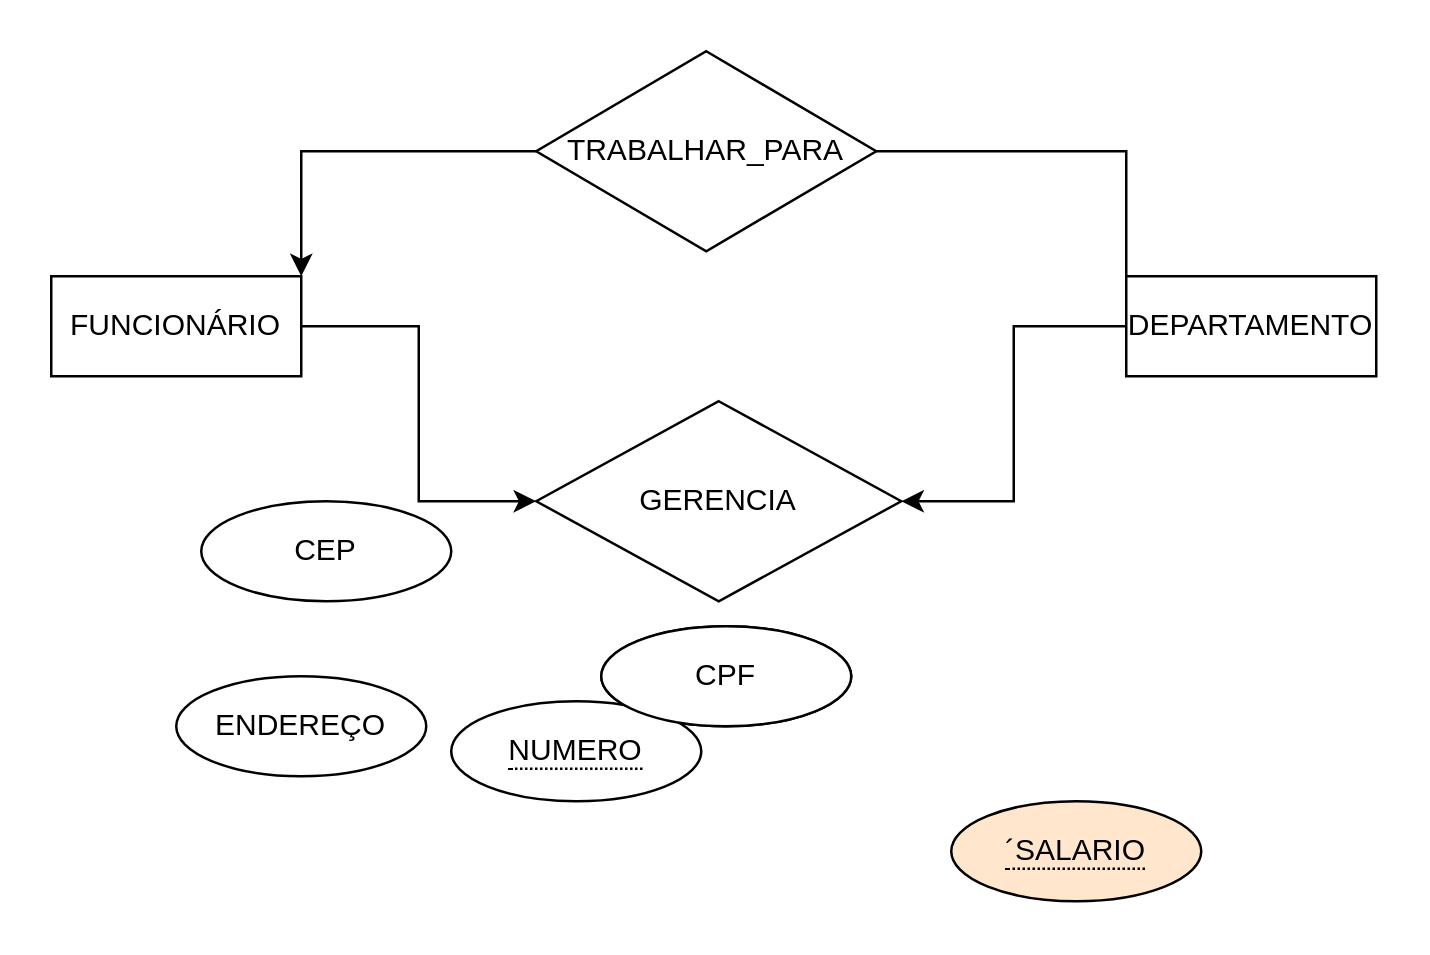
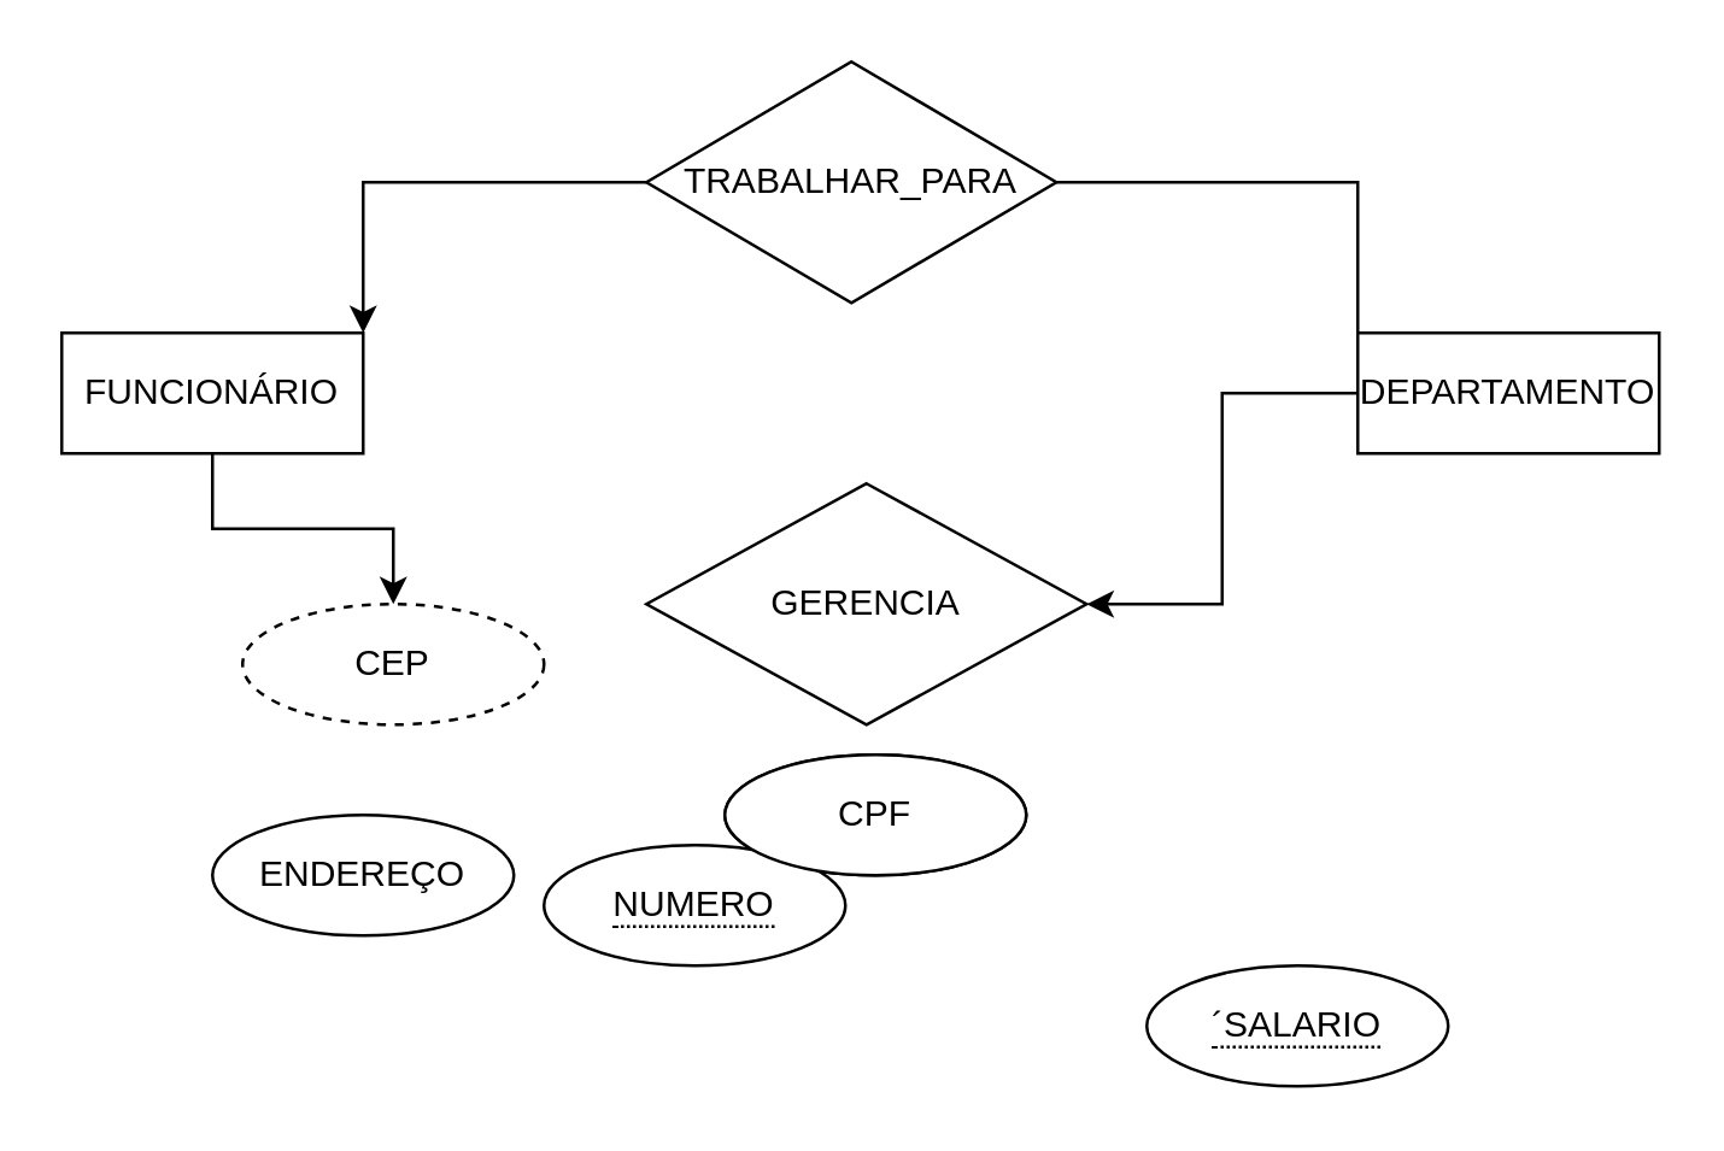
- <mxCell id="6" style="edgeStyle=orthogonalEdgeStyle;rounded=0;orthogonalLoop=1;jettySize=auto;html=1;entryX=0;entryY=0.5;entryDx=0;entryDy=0;" edge="1" parent="1" source="7" target="2"><mxGeometry relative="1" as="geometry" /></mxCell>
+ <mxCell id="6" style="edgeStyle=orthogonalEdgeStyle;rounded=0;orthogonalLoop=1;jettySize=auto;html=1;" edge="1" parent="1" source="7" target="12"><mxGeometry relative="1" as="geometry" /></mxCell>
- <mxCell id="12" value="CEP" style="ellipse;whiteSpace=wrap;html=1;align=center;" vertex="1" parent="1"><mxGeometry x="80" y="200" width="100" height="40" as="geometry" /></mxCell>
+ <mxCell id="12" value="CEP" style="ellipse;whiteSpace=wrap;html=1;align=center;dashed=1;" vertex="1" parent="1"><mxGeometry x="80" y="200" width="100" height="40" as="geometry" /></mxCell>
- <mxCell id="13" value="&lt;span style=&quot;border-bottom: 1px dotted&quot;&gt;´SALARIO&lt;/span&gt;" style="ellipse;whiteSpace=wrap;html=1;align=center;fillColor=#ffe6cc;" vertex="1" parent="1"><mxGeometry x="380" y="320" width="100" height="40" as="geometry" /></mxCell>
+ <mxCell id="13" value="&lt;span style=&quot;border-bottom: 1px dotted&quot;&gt;´SALARIO&lt;/span&gt;" style="ellipse;whiteSpace=wrap;html=1;align=center;" vertex="1" parent="1"><mxGeometry x="380" y="320" width="100" height="40" as="geometry" /></mxCell>
